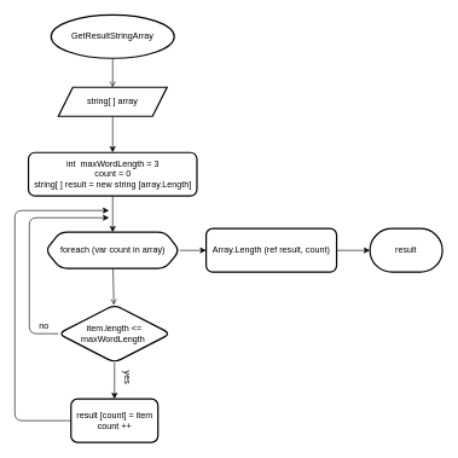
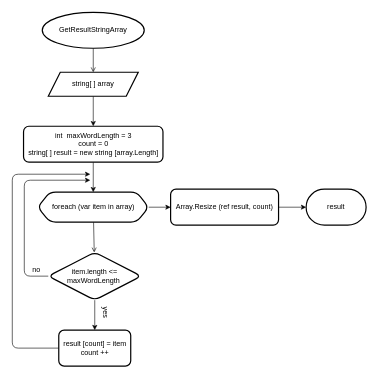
- <mxCell id="10" value="foreach (var count in array)" style="shape=hexagon;perimeter=hexagonPerimeter2;whiteSpace=wrap;html=1;fixedSize=1;rounded=1;strokeWidth=2;" vertex="1" parent="1"><mxGeometry x="62.5" y="320" width="185" height="50" as="geometry" /></mxCell>
+ <mxCell id="10" value="foreach (var item in array)" style="shape=hexagon;perimeter=hexagonPerimeter2;whiteSpace=wrap;html=1;fixedSize=1;rounded=1;strokeWidth=2;" vertex="1" parent="1"><mxGeometry x="62.5" y="320" width="185" height="50" as="geometry" /></mxCell>
- <mxCell id="19" value="Array.Length (ref result, count)" style="rounded=1;whiteSpace=wrap;html=1;strokeWidth=2;" vertex="1" parent="1"><mxGeometry x="284" y="315" width="180" height="60" as="geometry" /></mxCell>
+ <mxCell id="19" value="Array.Resize (ref result, count)" style="rounded=1;whiteSpace=wrap;html=1;strokeWidth=2;" vertex="1" parent="1"><mxGeometry x="284" y="315" width="180" height="60" as="geometry" /></mxCell>
